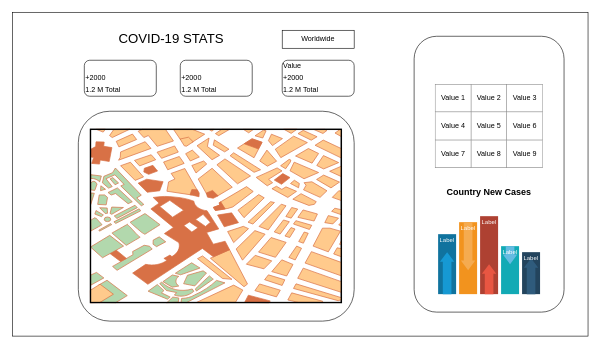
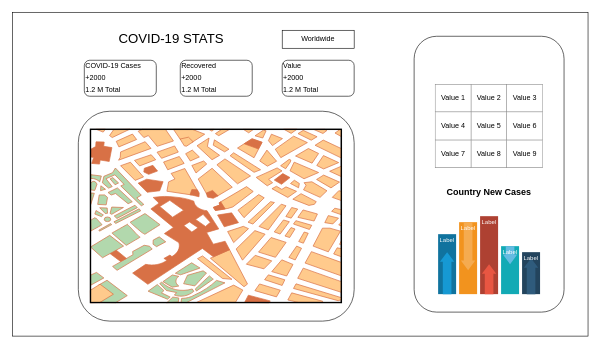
+ <mxCell id="6" value="COVID-19 Cases" style="text;html=1;strokeColor=none;fillColor=none;align=left;verticalAlign=middle;whiteSpace=wrap;rounded=0;" vertex="1" parent="1"><mxGeometry x="140" y="100" width="120" height="20" as="geometry" /></mxCell>
+ <mxCell id="12" value="Recovered" style="text;html=1;strokeColor=none;fillColor=none;align=left;verticalAlign=middle;whiteSpace=wrap;rounded=0;" vertex="1" parent="1"><mxGeometry x="300" y="100" width="120" height="20" as="geometry" /></mxCell>
